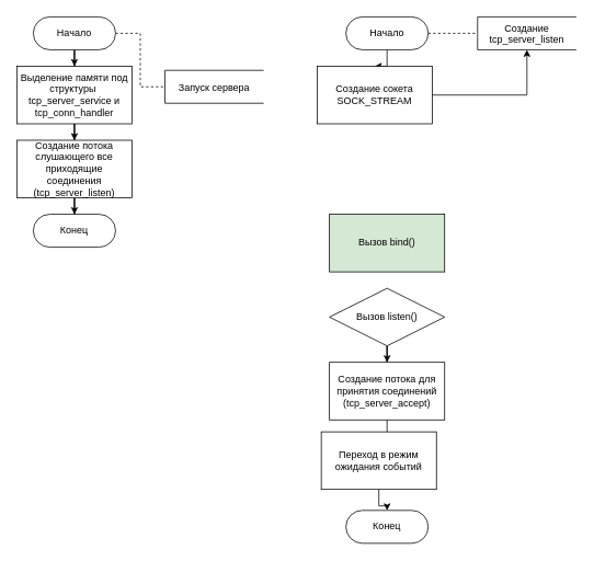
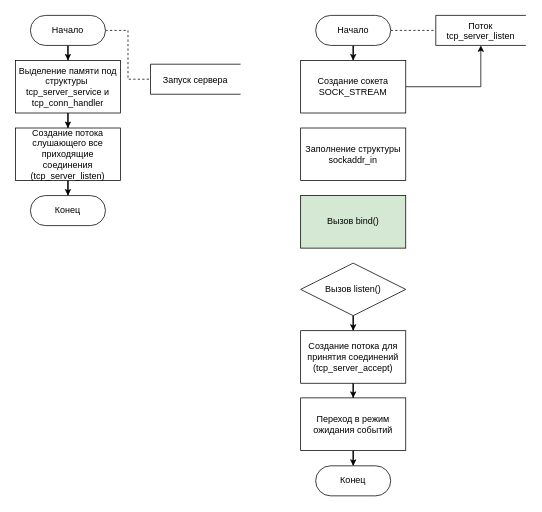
- <mxCell id="17" value="Создание&#10;tcp_server_listen" style="graphMlID=n30;gradientDirection=east;shape=mxgraph.flowchart.annotation_1;fillColor=#ffffff;gradientColor=#ffffff;strokeColor=#000000;strokeWidth=1.0" parent="1" vertex="1"><mxGeometry x="580" y="20" width="120" height="40" as="geometry" /></mxCell>
+ <mxCell id="17" value="Поток&#10;tcp_server_listen" style="graphMlID=n30;gradientDirection=east;shape=mxgraph.flowchart.annotation_1;fillColor=#ffffff;gradientColor=#ffffff;strokeColor=#000000;strokeWidth=1.0" parent="1" vertex="1"><mxGeometry x="580" y="20" width="120" height="40" as="geometry" /></mxCell>
- <mxCell id="14" value="Создание сокета SOCK_STREAM" style="rounded=0;whiteSpace=wrap;html=1;" parent="1" vertex="1"><mxGeometry x="385" y="80" width="140" height="70" as="geometry" /></mxCell>
+ <mxCell id="14" value="Создание сокета SOCK_STREAM" style="rounded=0;whiteSpace=wrap;html=1;" parent="1" vertex="1"><mxGeometry x="400" y="80" width="140" height="70" as="geometry" /></mxCell>
+ <mxCell id="15" value="&lt;div&gt;Заполнение структуры sockaddr_in&lt;br&gt;&lt;/div&gt;" style="rounded=0;whiteSpace=wrap;html=1;" parent="1" vertex="1"><mxGeometry x="400" y="170" width="140" height="70" as="geometry" /></mxCell>
- <mxCell id="24" value="Переход в режим ожидания событий" style="rounded=0;whiteSpace=wrap;html=1;" parent="1" vertex="1"><mxGeometry x="390" y="524.5" width="140" height="70" as="geometry" /></mxCell>
+ <mxCell id="24" value="Переход в режим ожидания событий" style="rounded=0;whiteSpace=wrap;html=1;" parent="1" vertex="1"><mxGeometry x="400" y="529.5" width="140" height="70" as="geometry" /></mxCell>
